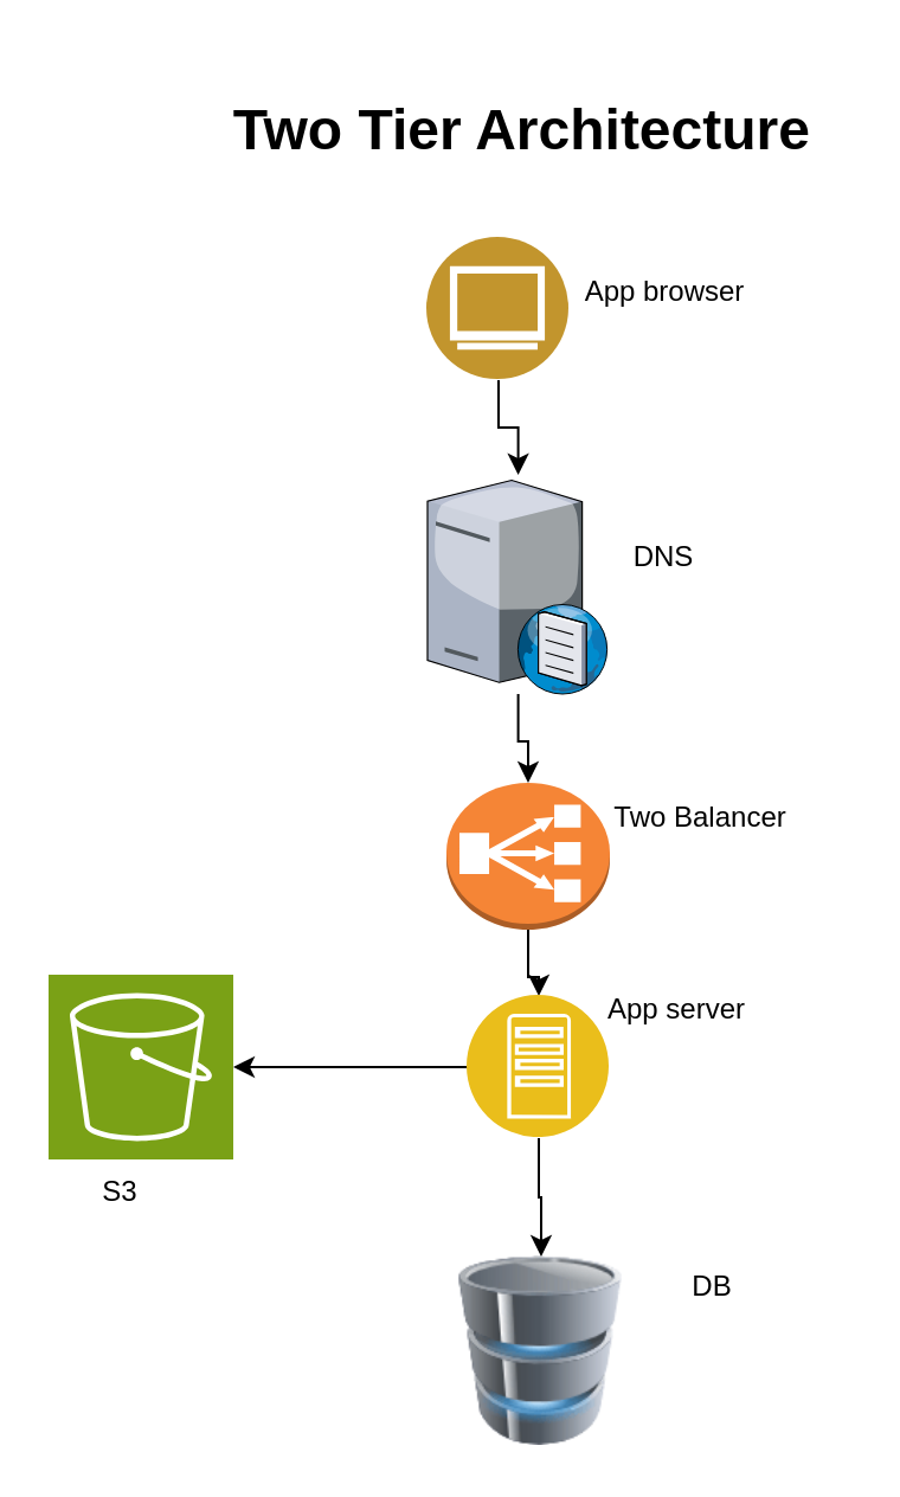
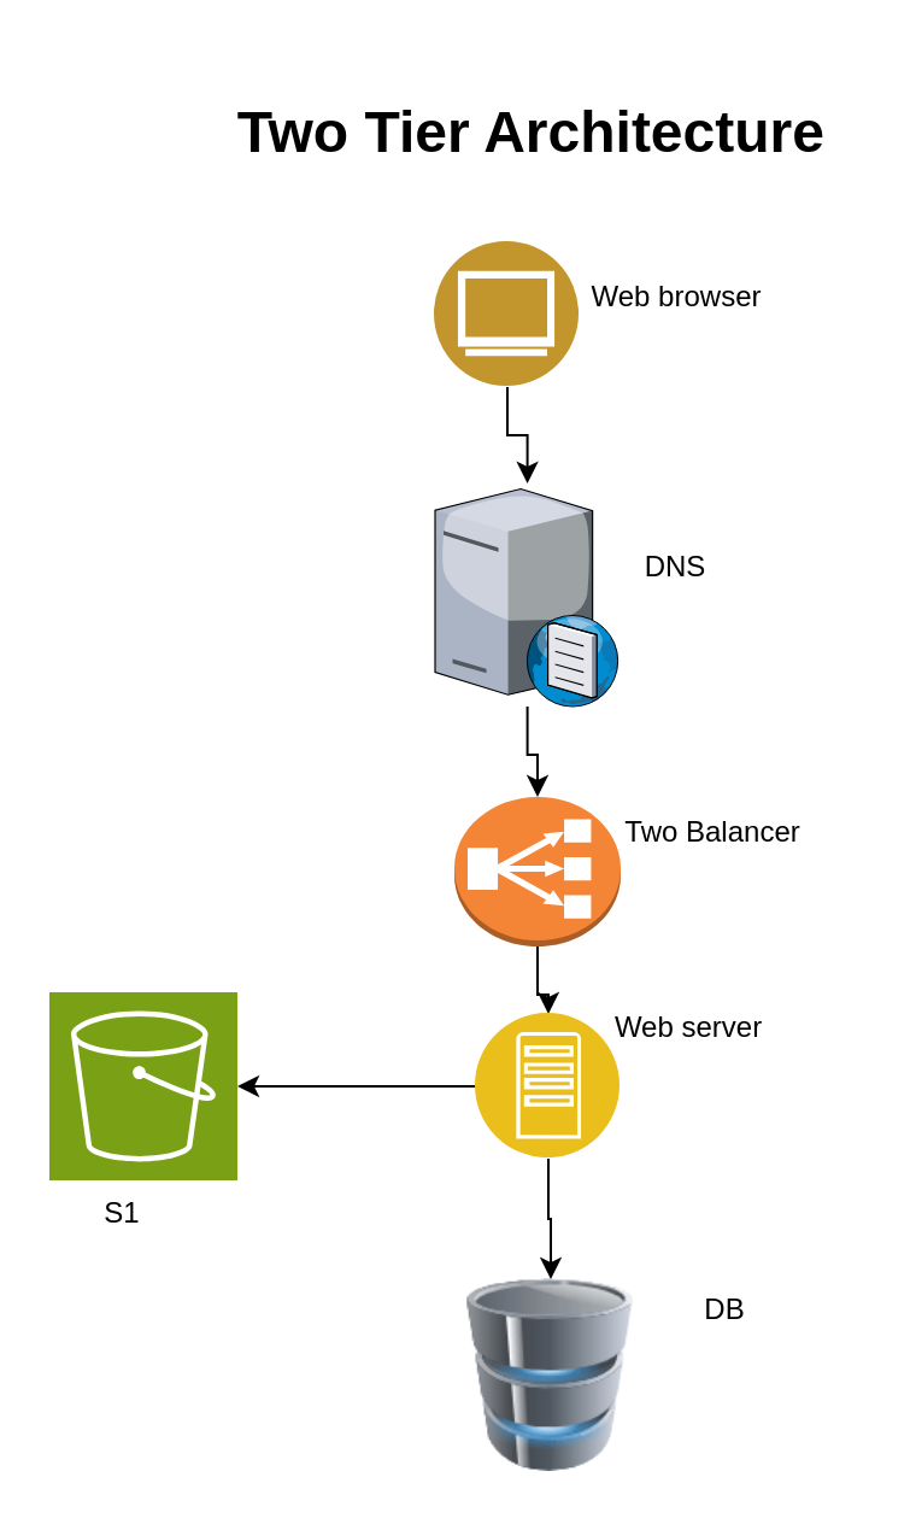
- <mxCell id="14" value="App browser" style="text;html=1;align=center;verticalAlign=middle;resizable=0;points=[];autosize=1;strokeColor=none;fillColor=none;" vertex="1" parent="1"><mxGeometry x="235" y="108" width="90" height="30" as="geometry" /></mxCell>
+ <mxCell id="14" value="Web browser" style="text;html=1;align=center;verticalAlign=middle;resizable=0;points=[];autosize=1;strokeColor=none;fillColor=none;" vertex="1" parent="1"><mxGeometry x="235" y="108" width="90" height="30" as="geometry" /></mxCell>
- <mxCell id="16" value="App server" style="text;html=1;align=center;verticalAlign=middle;resizable=0;points=[];autosize=1;strokeColor=none;fillColor=none;" vertex="1" parent="1"><mxGeometry x="245" y="411" width="80" height="30" as="geometry" /></mxCell>
+ <mxCell id="16" value="Web server" style="text;html=1;align=center;verticalAlign=middle;resizable=0;points=[];autosize=1;strokeColor=none;fillColor=none;" vertex="1" parent="1"><mxGeometry x="245" y="411" width="80" height="30" as="geometry" /></mxCell>
- <mxCell id="18" value="S3" style="text;html=1;align=center;verticalAlign=middle;resizable=0;points=[];autosize=1;strokeColor=none;fillColor=none;" vertex="1" parent="1"><mxGeometry x="30" y="488" width="40" height="30" as="geometry" /></mxCell>
+ <mxCell id="18" value="S1" style="text;html=1;align=center;verticalAlign=middle;resizable=0;points=[];autosize=1;strokeColor=none;fillColor=none;" vertex="1" parent="1"><mxGeometry x="30" y="488" width="40" height="30" as="geometry" /></mxCell>
